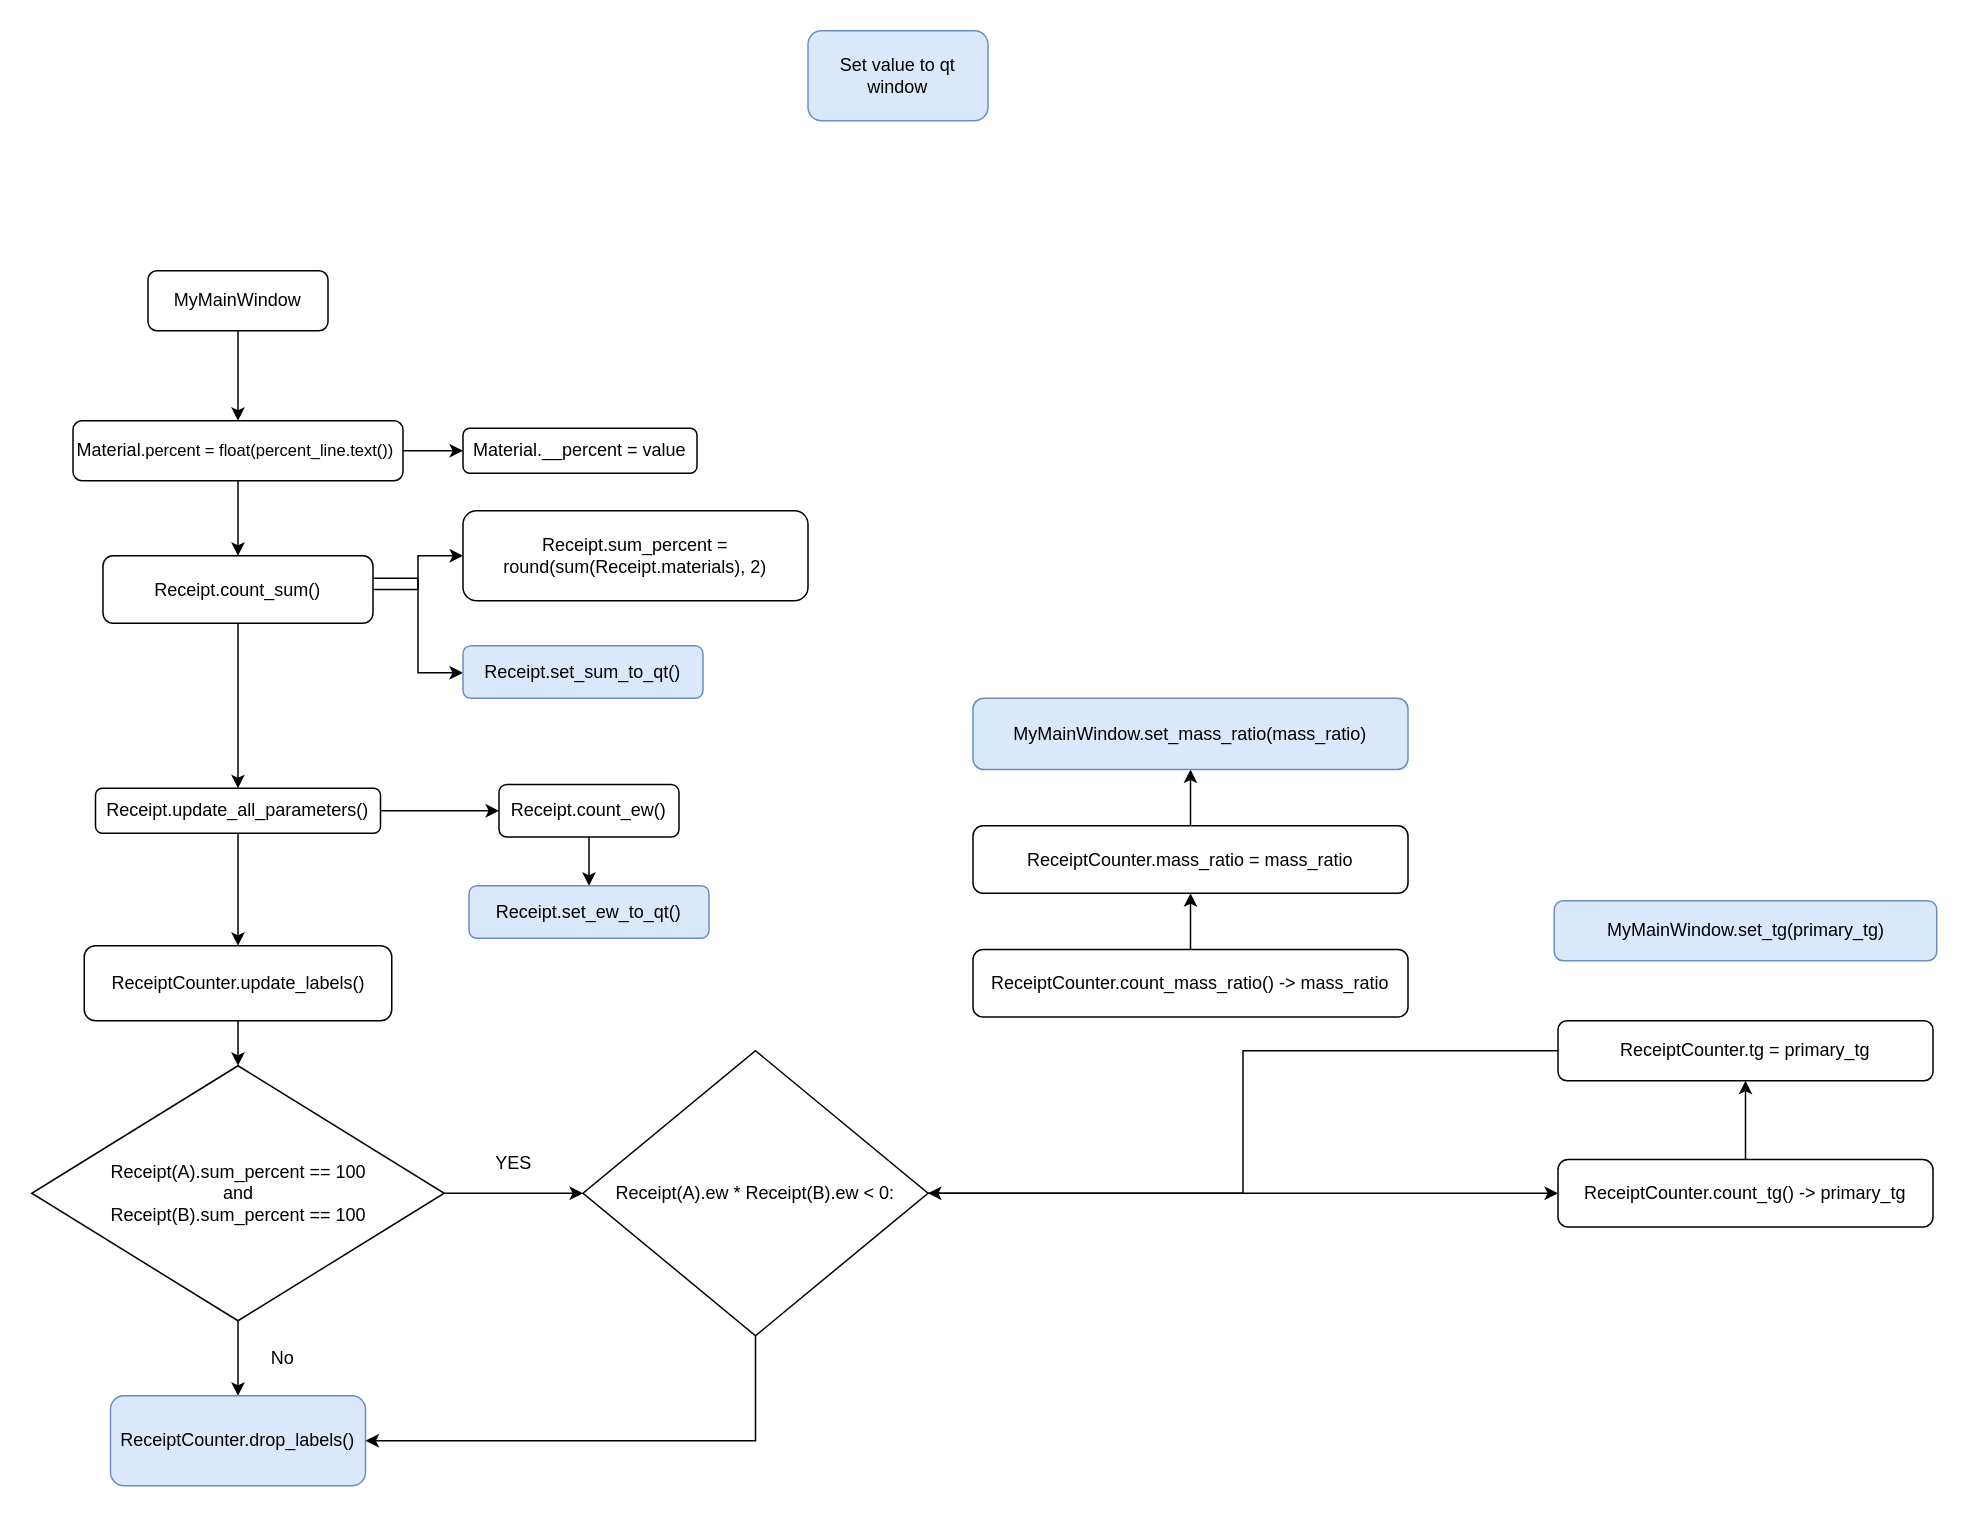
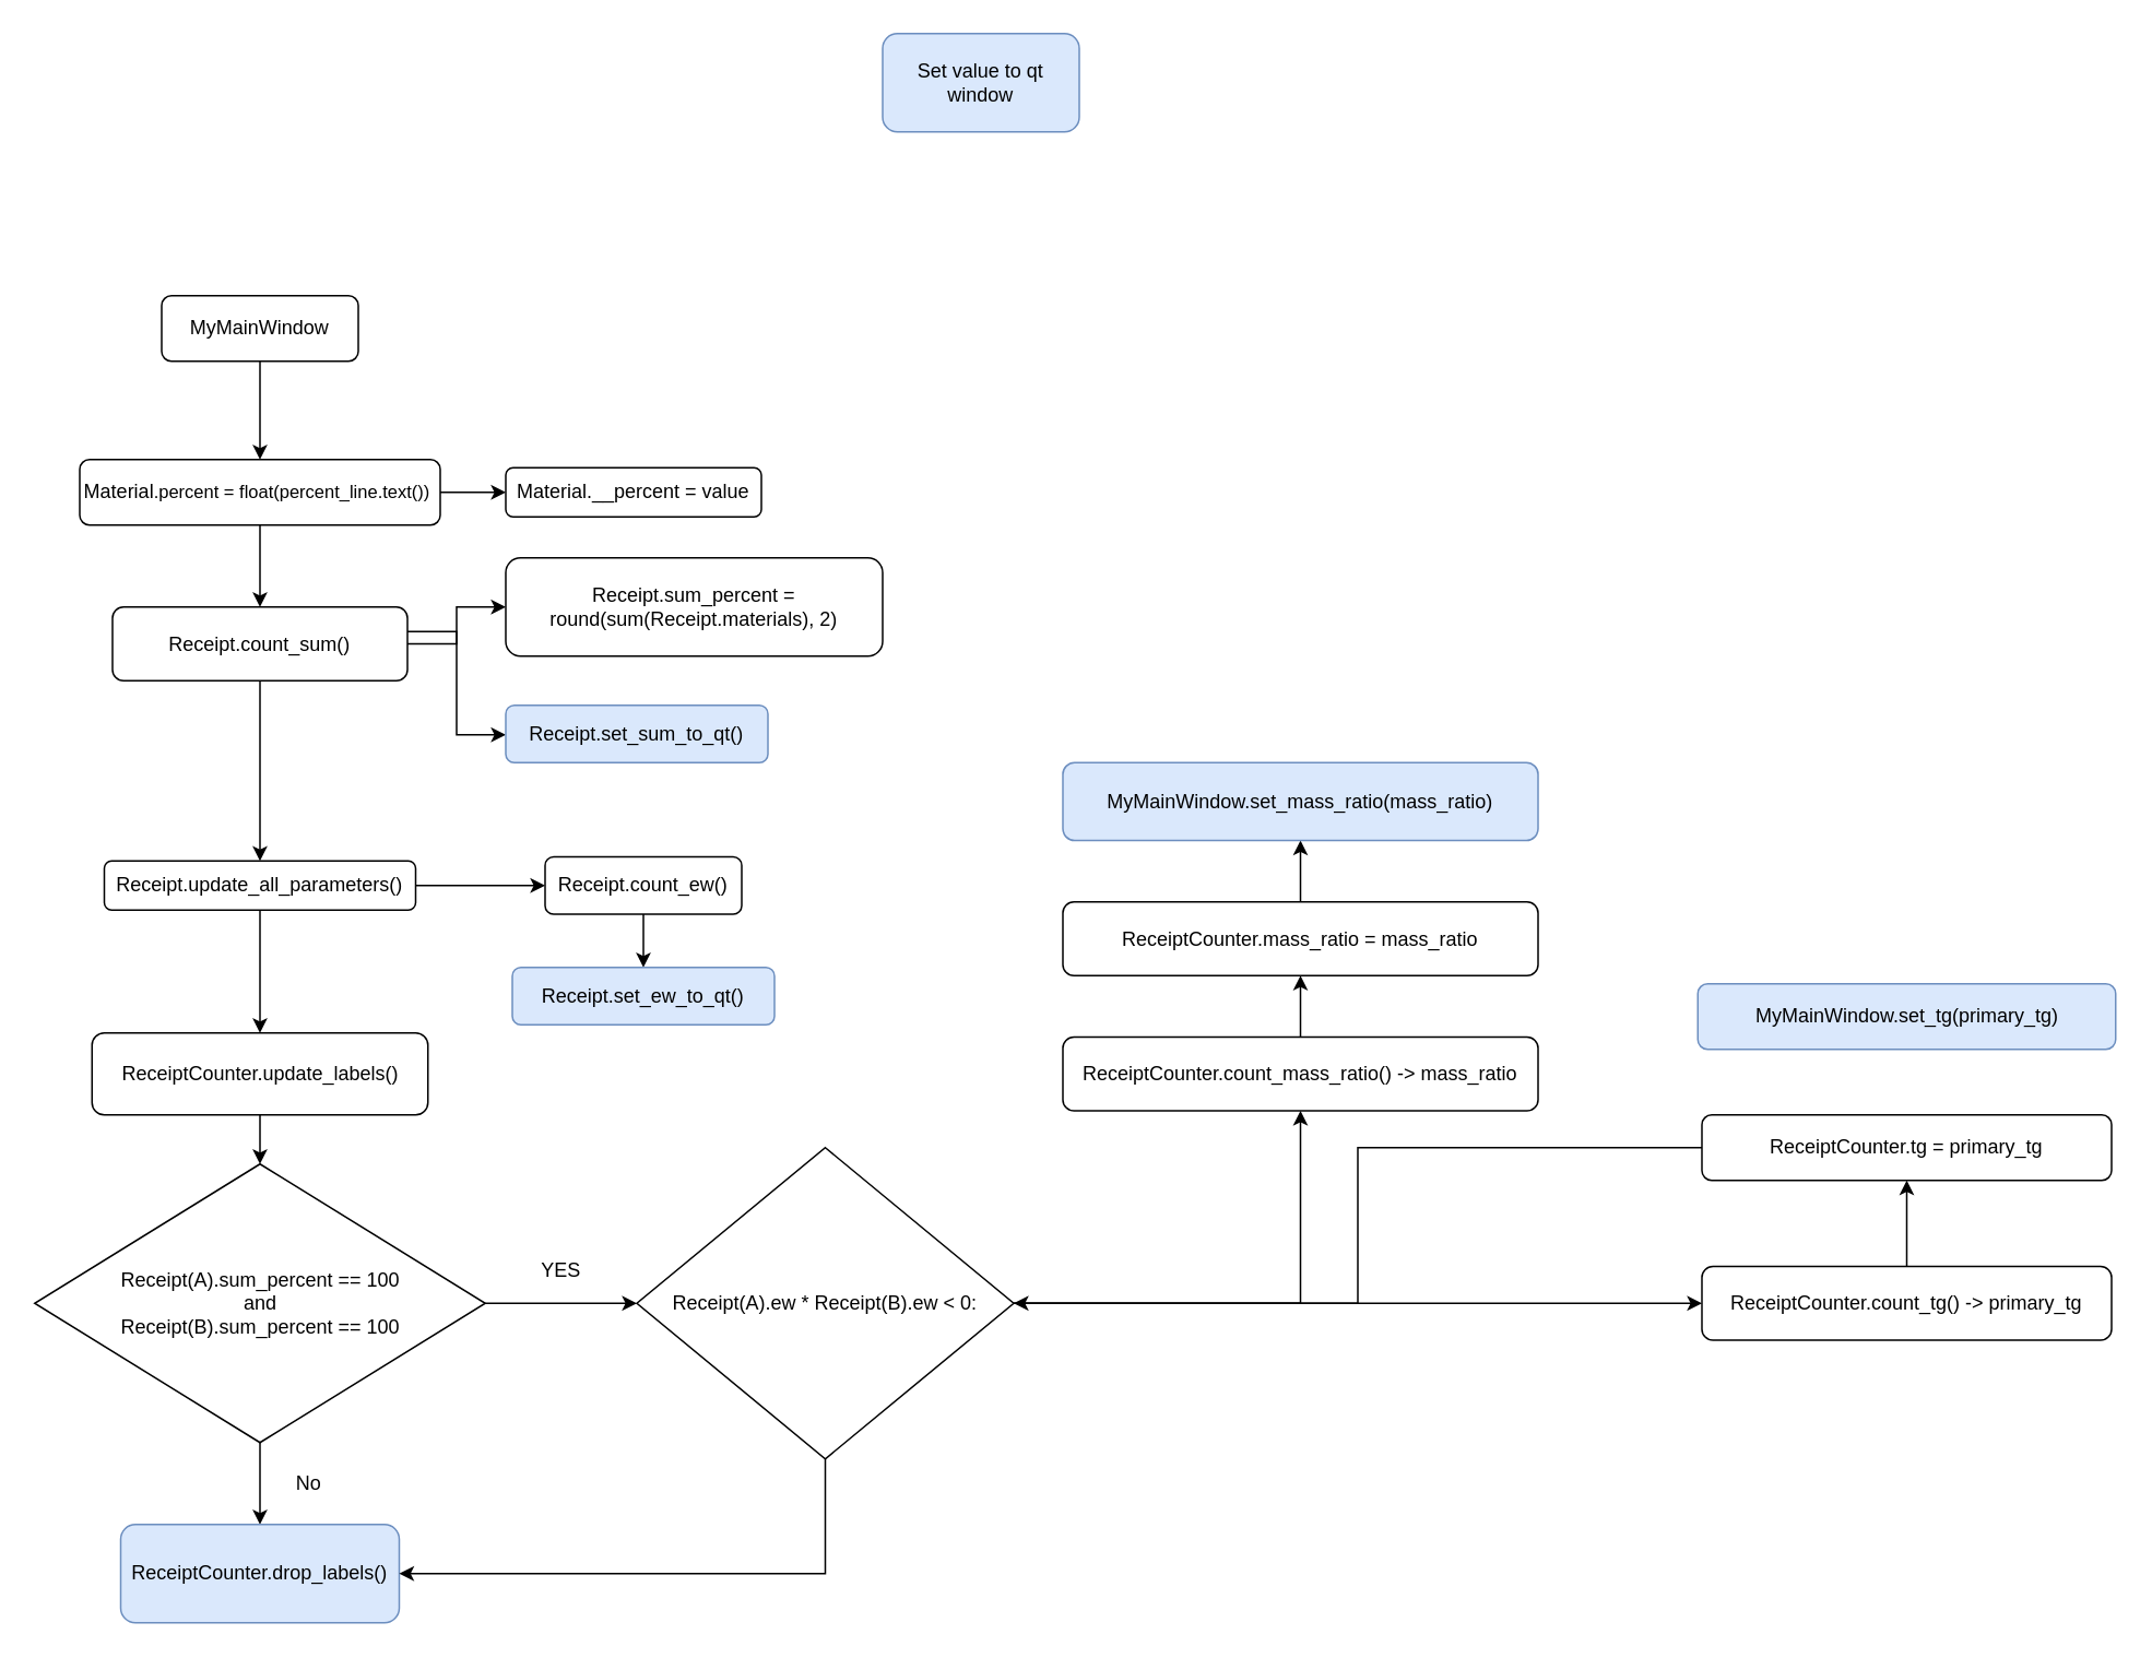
+ <mxCell id="31" style="edgeStyle=orthogonalEdgeStyle;rounded=0;orthogonalLoop=1;jettySize=auto;html=1;" edge="1" parent="1" source="33" target="25"><mxGeometry relative="1" as="geometry" /></mxCell>
